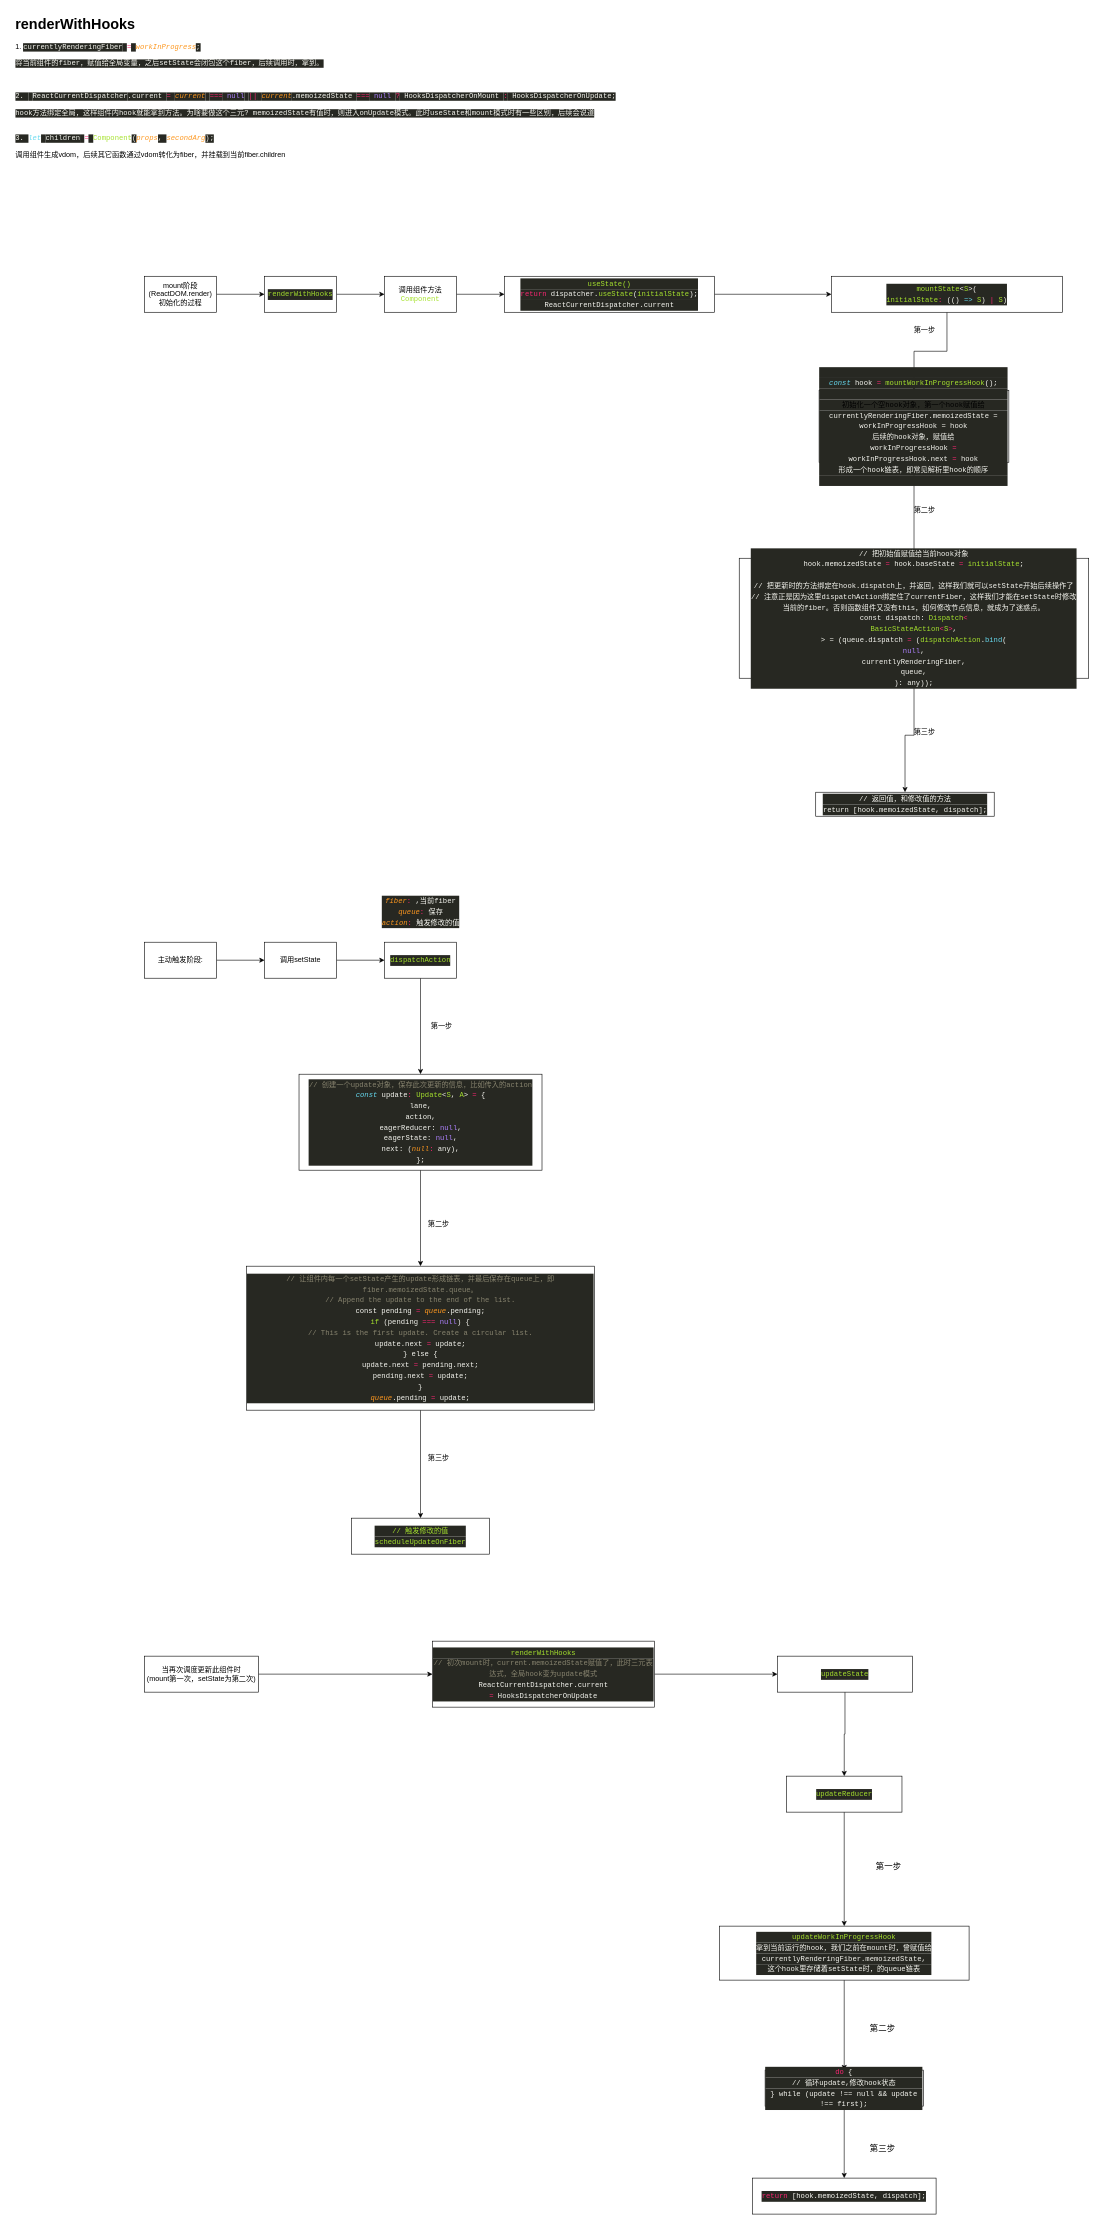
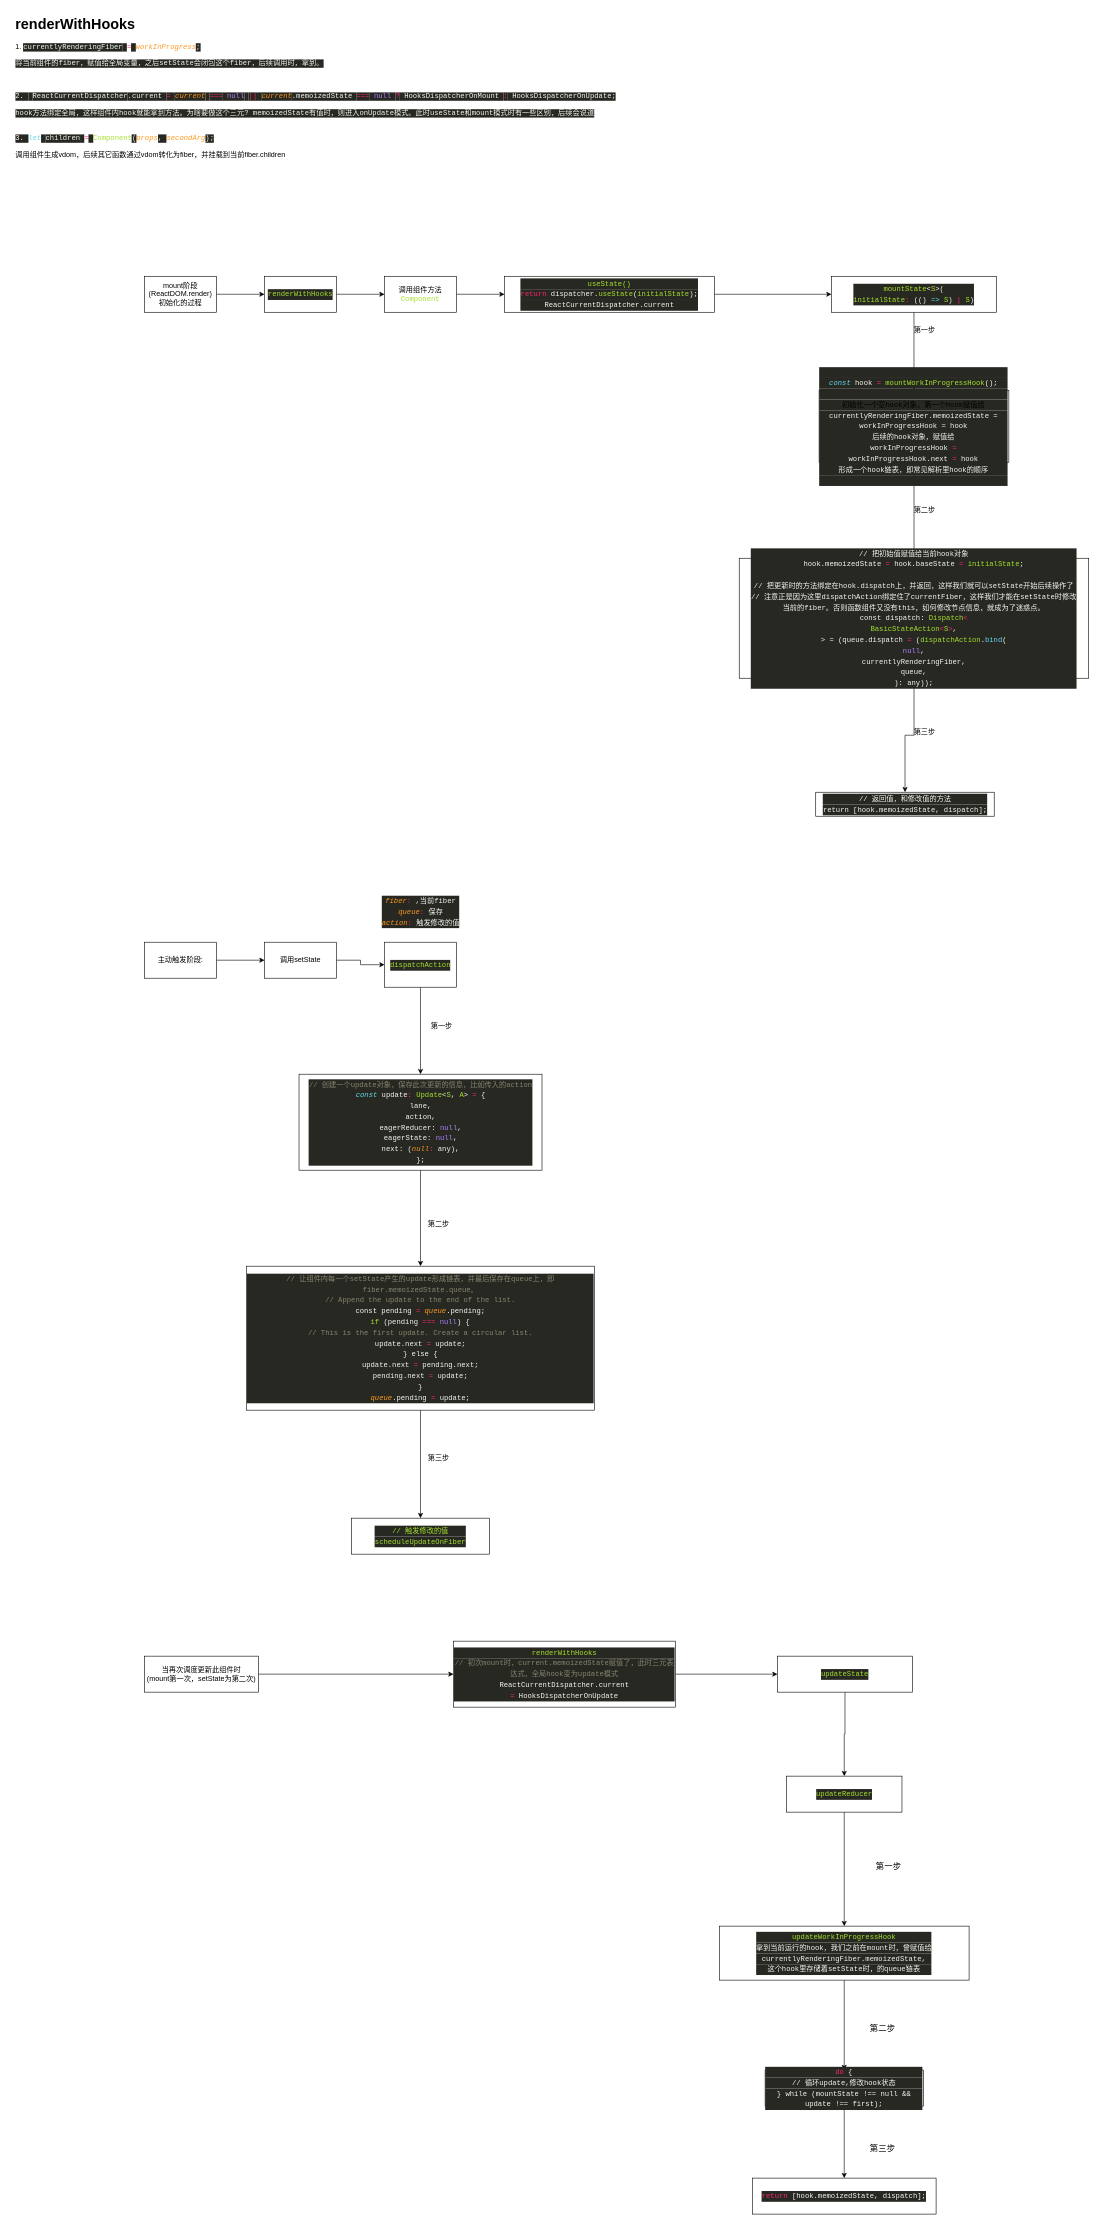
- <mxCell id="12" value="&lt;div style=&quot;color: rgb(248 , 248 , 242) ; background-color: rgb(39 , 40 , 34) ; font-family: &amp;#34;menlo&amp;#34; , &amp;#34;monaco&amp;#34; , &amp;#34;courier new&amp;#34; , monospace ; line-height: 18px&quot;&gt;&lt;div style=&quot;line-height: 18px&quot;&gt;&lt;div&gt;&lt;span style=&quot;color: #a6e22e&quot;&gt;mountState&lt;/span&gt;&amp;lt;&lt;span style=&quot;color: rgb(166 , 226 , 46)&quot;&gt;S&lt;/span&gt;&amp;gt;(&lt;/div&gt;&lt;div&gt;  &lt;span style=&quot;color: #a6e22e&quot;&gt;initialState&lt;/span&gt;&lt;span style=&quot;color: #f92672&quot;&gt;:&lt;/span&gt; (() &lt;span style=&quot;color: #66d9ef ; font-style: italic&quot;&gt;=&amp;gt;&lt;/span&gt; &lt;span style=&quot;color: rgb(166 , 226 , 46)&quot;&gt;S&lt;/span&gt;) &lt;span style=&quot;color: #f92672&quot;&gt;|&lt;/span&gt; &lt;span style=&quot;color: rgb(166 , 226 , 46)&quot;&gt;S&lt;/span&gt;)&lt;/div&gt;&lt;/div&gt;&lt;/div&gt;" style="whiteSpace=wrap;html=1;rounded=0;" vertex="1" parent="1"><mxGeometry x="1385" y="460" width="385" height="60" as="geometry" /></mxCell>
+ <mxCell id="12" value="&lt;div style=&quot;color: rgb(248 , 248 , 242) ; background-color: rgb(39 , 40 , 34) ; font-family: &amp;#34;menlo&amp;#34; , &amp;#34;monaco&amp;#34; , &amp;#34;courier new&amp;#34; , monospace ; line-height: 18px&quot;&gt;&lt;div style=&quot;line-height: 18px&quot;&gt;&lt;div&gt;&lt;span style=&quot;color: #a6e22e&quot;&gt;mountState&lt;/span&gt;&amp;lt;&lt;span style=&quot;color: rgb(166 , 226 , 46)&quot;&gt;S&lt;/span&gt;&amp;gt;(&lt;/div&gt;&lt;div&gt;  &lt;span style=&quot;color: #a6e22e&quot;&gt;initialState&lt;/span&gt;&lt;span style=&quot;color: #f92672&quot;&gt;:&lt;/span&gt; (() &lt;span style=&quot;color: #66d9ef ; font-style: italic&quot;&gt;=&amp;gt;&lt;/span&gt; &lt;span style=&quot;color: rgb(166 , 226 , 46)&quot;&gt;S&lt;/span&gt;) &lt;span style=&quot;color: #f92672&quot;&gt;|&lt;/span&gt; &lt;span style=&quot;color: rgb(166 , 226 , 46)&quot;&gt;S&lt;/span&gt;)&lt;/div&gt;&lt;/div&gt;&lt;/div&gt;" style="whiteSpace=wrap;html=1;rounded=0;" vertex="1" parent="1"><mxGeometry x="1385" y="460" width="275" height="60" as="geometry" /></mxCell>
- <mxCell id="26" value="&lt;div style=&quot;color: rgb(248 , 248 , 242) ; background-color: rgb(39 , 40 , 34) ; font-family: &amp;#34;menlo&amp;#34; , &amp;#34;monaco&amp;#34; , &amp;#34;courier new&amp;#34; , monospace ; line-height: 18px&quot;&gt;&lt;span style=&quot;color: #a6e22e&quot;&gt;dispatchAction&lt;/span&gt;&lt;/div&gt;" style="whiteSpace=wrap;html=1;" vertex="1" parent="1"><mxGeometry x="640" y="1570" width="120" height="60" as="geometry" /></mxCell>
+ <mxCell id="26" value="&lt;div style=&quot;color: rgb(248 , 248 , 242) ; background-color: rgb(39 , 40 , 34) ; font-family: &amp;#34;menlo&amp;#34; , &amp;#34;monaco&amp;#34; , &amp;#34;courier new&amp;#34; , monospace ; line-height: 18px&quot;&gt;&lt;span style=&quot;color: #a6e22e&quot;&gt;dispatchAction&lt;/span&gt;&lt;/div&gt;" style="whiteSpace=wrap;html=1;" vertex="1" parent="1"><mxGeometry x="640" y="1570" width="120" height="75" as="geometry" /></mxCell>
- <mxCell id="39" value="&lt;div style=&quot;color: rgb(248 , 248 , 242) ; background-color: rgb(39 , 40 , 34) ; font-family: &amp;#34;menlo&amp;#34; , &amp;#34;monaco&amp;#34; , &amp;#34;courier new&amp;#34; , monospace ; line-height: 18px&quot;&gt;&lt;span style=&quot;color: #a6e22e&quot;&gt;renderWithHooks&lt;/span&gt;&lt;/div&gt;&lt;div style=&quot;color: rgb(248 , 248 , 242) ; background-color: rgb(39 , 40 , 34) ; font-family: &amp;#34;menlo&amp;#34; , &amp;#34;monaco&amp;#34; , &amp;#34;courier new&amp;#34; , monospace ; line-height: 18px&quot;&gt;&lt;div style=&quot;font-family: &amp;#34;menlo&amp;#34; , &amp;#34;monaco&amp;#34; , &amp;#34;courier new&amp;#34; , monospace ; line-height: 18px&quot;&gt;&lt;span style=&quot;color: #88846f&quot;&gt;// 初次mount时，current.memoizedState赋值了，此时三元表达式，全局hook变为update模式&lt;/span&gt;&lt;/div&gt;&lt;div style=&quot;font-family: &amp;#34;menlo&amp;#34; , &amp;#34;monaco&amp;#34; , &amp;#34;courier new&amp;#34; , monospace ; line-height: 18px&quot;&gt;&lt;div style=&quot;font-family: &amp;#34;menlo&amp;#34; , &amp;#34;monaco&amp;#34; , &amp;#34;courier new&amp;#34; , monospace ; line-height: 18px&quot;&gt;ReactCurrentDispatcher.current &lt;span style=&quot;color: #f92672&quot;&gt;=&amp;nbsp;&lt;/span&gt;&lt;span&gt;HooksDispatcherOnUpdate&lt;/span&gt;&lt;/div&gt;&lt;/div&gt;&lt;/div&gt;" style="whiteSpace=wrap;html=1;" vertex="1" parent="1"><mxGeometry x="720" y="2735" width="370" height="110" as="geometry" /></mxCell>
+ <mxCell id="39" value="&lt;div style=&quot;color: rgb(248 , 248 , 242) ; background-color: rgb(39 , 40 , 34) ; font-family: &amp;#34;menlo&amp;#34; , &amp;#34;monaco&amp;#34; , &amp;#34;courier new&amp;#34; , monospace ; line-height: 18px&quot;&gt;&lt;span style=&quot;color: #a6e22e&quot;&gt;renderWithHooks&lt;/span&gt;&lt;/div&gt;&lt;div style=&quot;color: rgb(248 , 248 , 242) ; background-color: rgb(39 , 40 , 34) ; font-family: &amp;#34;menlo&amp;#34; , &amp;#34;monaco&amp;#34; , &amp;#34;courier new&amp;#34; , monospace ; line-height: 18px&quot;&gt;&lt;div style=&quot;font-family: &amp;#34;menlo&amp;#34; , &amp;#34;monaco&amp;#34; , &amp;#34;courier new&amp;#34; , monospace ; line-height: 18px&quot;&gt;&lt;span style=&quot;color: #88846f&quot;&gt;// 初次mount时，current.memoizedState赋值了，此时三元表达式，全局hook变为update模式&lt;/span&gt;&lt;/div&gt;&lt;div style=&quot;font-family: &amp;#34;menlo&amp;#34; , &amp;#34;monaco&amp;#34; , &amp;#34;courier new&amp;#34; , monospace ; line-height: 18px&quot;&gt;&lt;div style=&quot;font-family: &amp;#34;menlo&amp;#34; , &amp;#34;monaco&amp;#34; , &amp;#34;courier new&amp;#34; , monospace ; line-height: 18px&quot;&gt;ReactCurrentDispatcher.current &lt;span style=&quot;color: #f92672&quot;&gt;=&amp;nbsp;&lt;/span&gt;&lt;span&gt;HooksDispatcherOnUpdate&lt;/span&gt;&lt;/div&gt;&lt;/div&gt;&lt;/div&gt;" style="whiteSpace=wrap;html=1;" vertex="1" parent="1"><mxGeometry x="755" y="2735" width="370" height="110" as="geometry" /></mxCell>
- <mxCell id="47" value="&lt;div style=&quot;color: rgb(248 , 248 , 242) ; background-color: rgb(39 , 40 , 34) ; font-family: &amp;#34;menlo&amp;#34; , &amp;#34;monaco&amp;#34; , &amp;#34;courier new&amp;#34; , monospace ; line-height: 18px&quot;&gt;&lt;span style=&quot;color: #f92672&quot;&gt;do&lt;/span&gt; {&lt;/div&gt;&lt;div style=&quot;color: rgb(248 , 248 , 242) ; background-color: rgb(39 , 40 , 34) ; font-family: &amp;#34;menlo&amp;#34; , &amp;#34;monaco&amp;#34; , &amp;#34;courier new&amp;#34; , monospace ; line-height: 18px&quot;&gt;// 循环update,修改hook状态&lt;/div&gt;&lt;div style=&quot;color: rgb(248 , 248 , 242) ; background-color: rgb(39 , 40 , 34) ; font-family: &amp;#34;menlo&amp;#34; , &amp;#34;monaco&amp;#34; , &amp;#34;courier new&amp;#34; , monospace ; line-height: 18px&quot;&gt;&lt;div style=&quot;line-height: 18px&quot;&gt;} while (update !== null &amp;amp;&amp;amp; update !== first);&lt;/div&gt;&lt;/div&gt;" style="whiteSpace=wrap;html=1;" vertex="1" parent="1"><mxGeometry x="1274.38" y="3450" width="263.74" height="60" as="geometry" /></mxCell>
+ <mxCell id="47" value="&lt;div style=&quot;color: rgb(248 , 248 , 242) ; background-color: rgb(39 , 40 , 34) ; font-family: &amp;#34;menlo&amp;#34; , &amp;#34;monaco&amp;#34; , &amp;#34;courier new&amp;#34; , monospace ; line-height: 18px&quot;&gt;&lt;span style=&quot;color: #f92672&quot;&gt;do&lt;/span&gt; {&lt;/div&gt;&lt;div style=&quot;color: rgb(248 , 248 , 242) ; background-color: rgb(39 , 40 , 34) ; font-family: &amp;#34;menlo&amp;#34; , &amp;#34;monaco&amp;#34; , &amp;#34;courier new&amp;#34; , monospace ; line-height: 18px&quot;&gt;// 循环update,修改hook状态&lt;/div&gt;&lt;div style=&quot;color: rgb(248 , 248 , 242) ; background-color: rgb(39 , 40 , 34) ; font-family: &amp;#34;menlo&amp;#34; , &amp;#34;monaco&amp;#34; , &amp;#34;courier new&amp;#34; , monospace ; line-height: 18px&quot;&gt;&lt;div style=&quot;line-height: 18px&quot;&gt;} while (mountState !== null &amp;amp;&amp;amp; update !== first);&lt;/div&gt;&lt;/div&gt;" style="whiteSpace=wrap;html=1;" vertex="1" parent="1"><mxGeometry x="1274.38" y="3450" width="263.74" height="60" as="geometry" /></mxCell>
